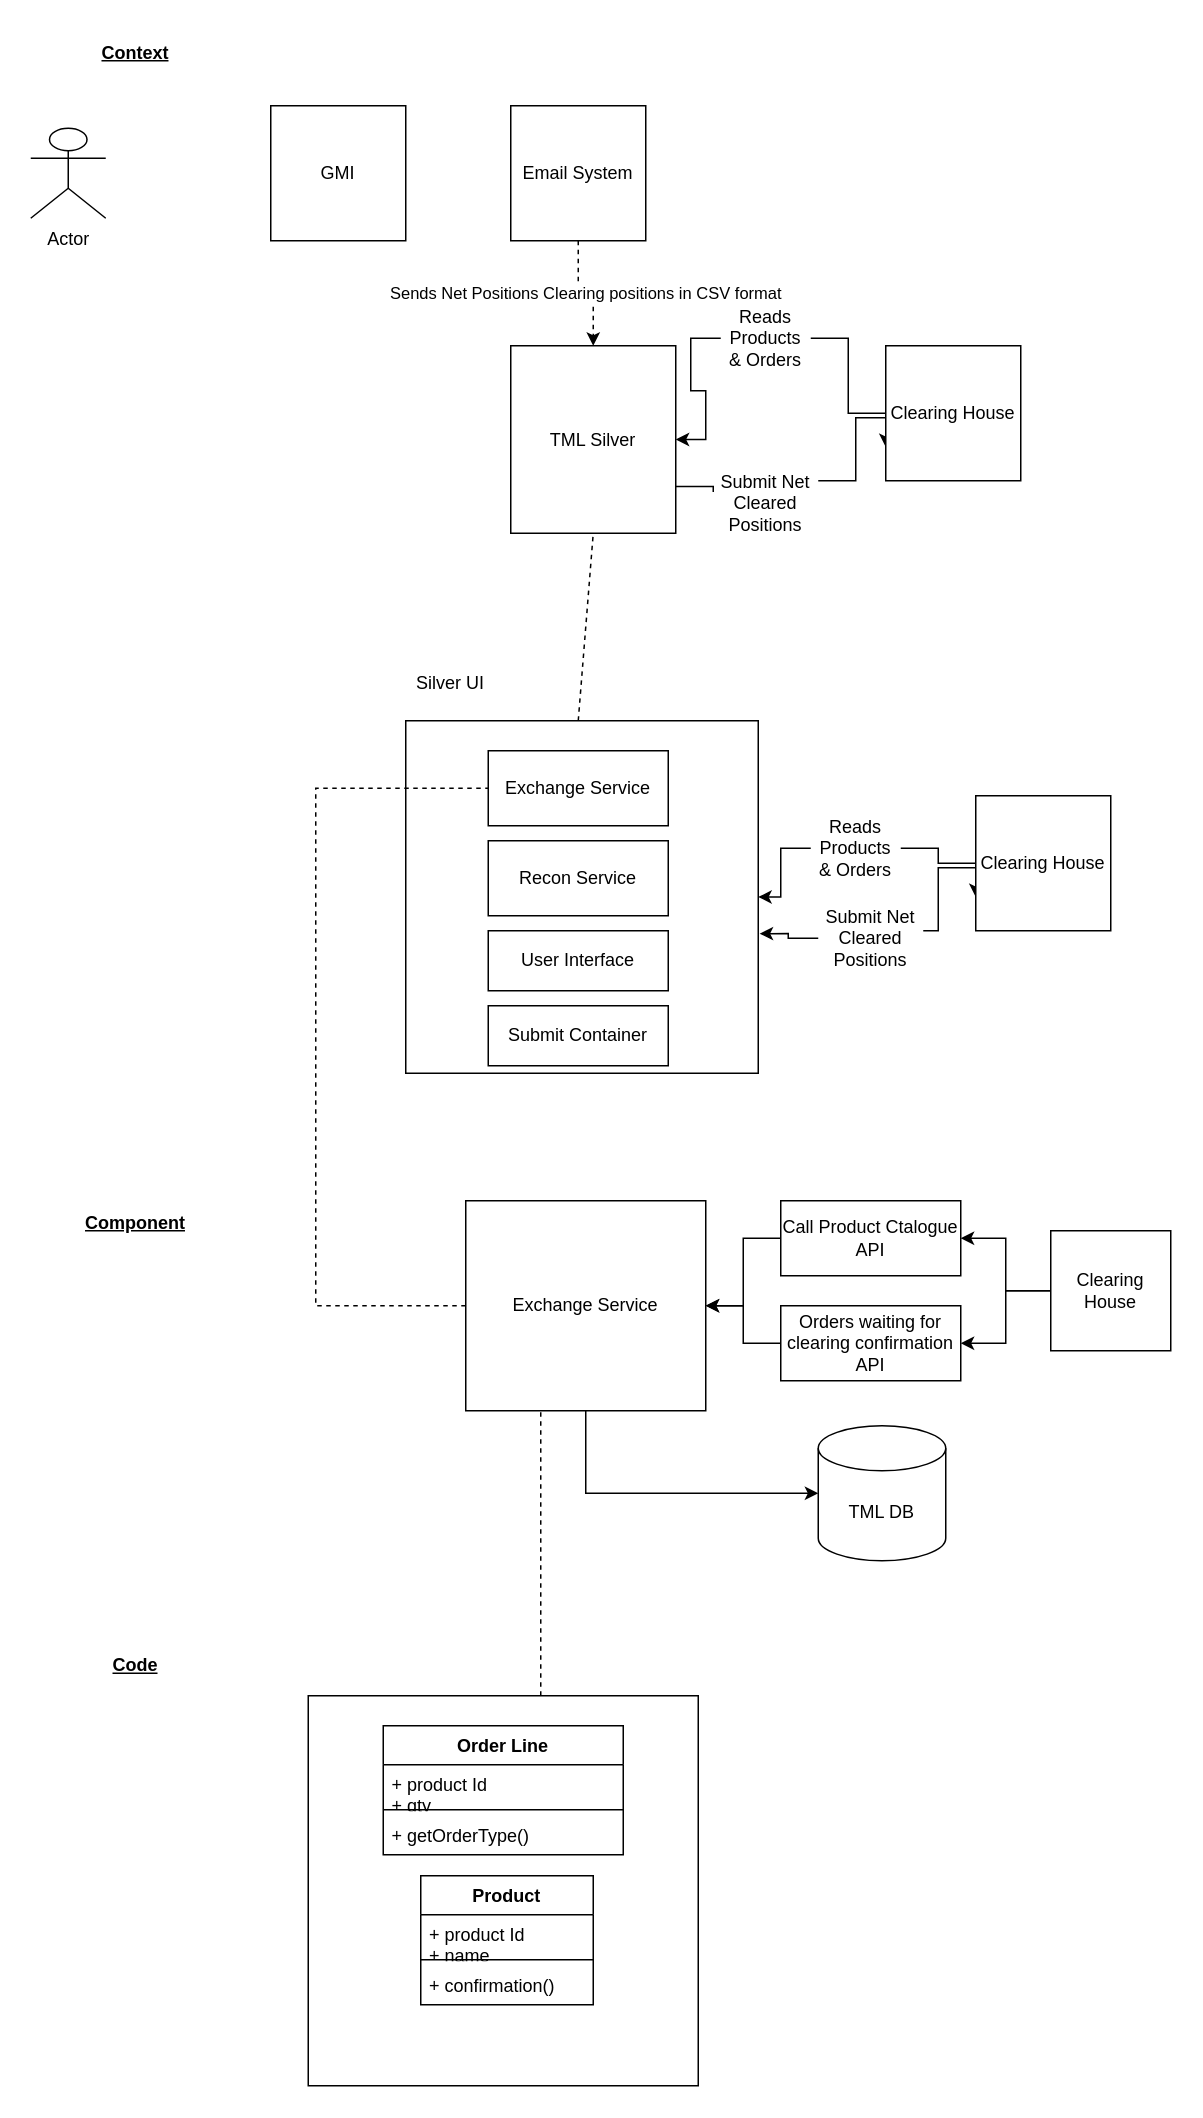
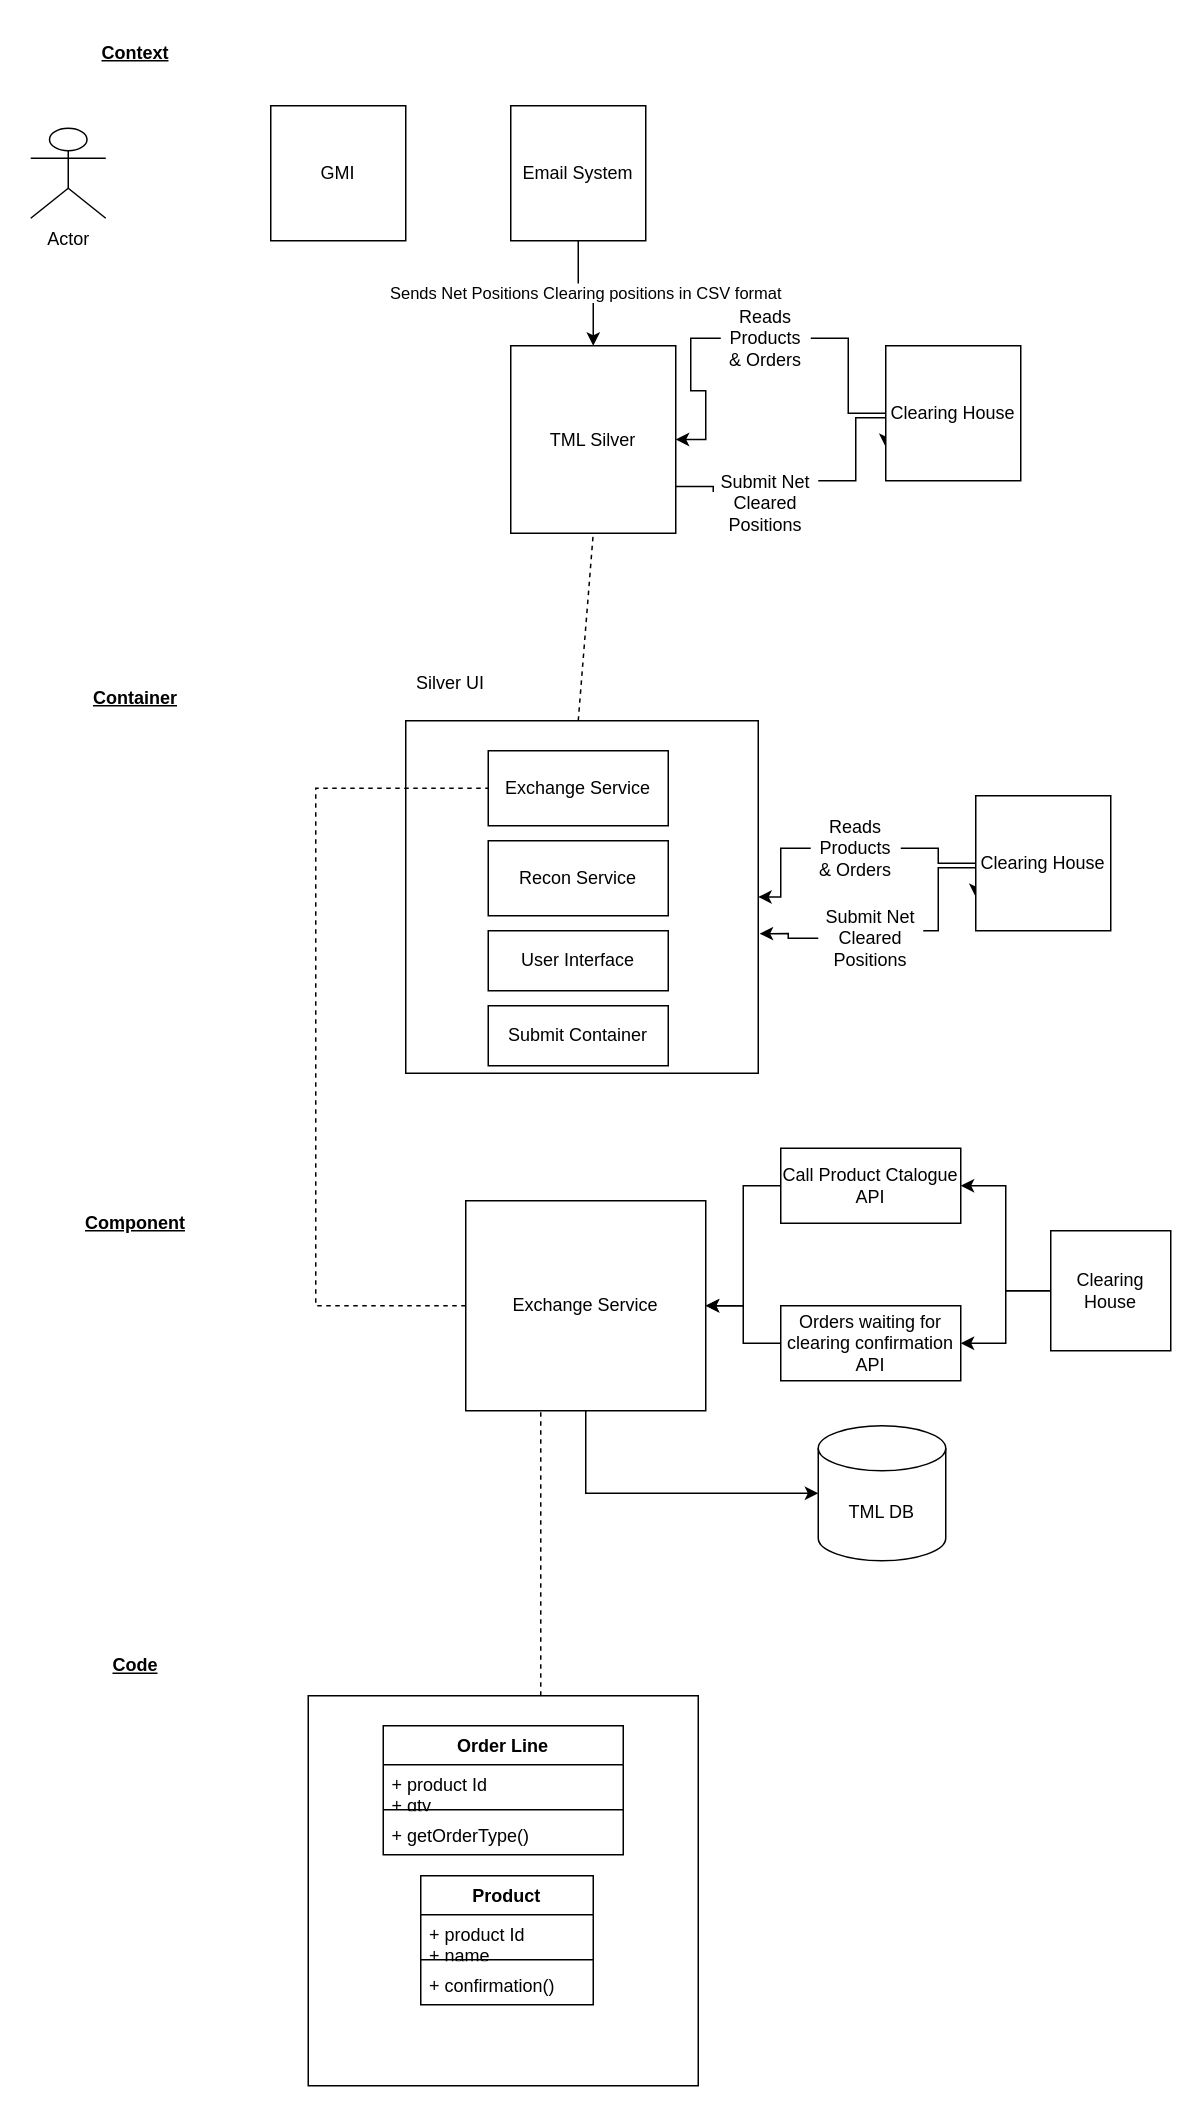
- <mxCell id="4" value="Sends Net Positions Clearing positions in CSV format" style="edgeStyle=orthogonalEdgeStyle;rounded=0;orthogonalLoop=1;jettySize=auto;html=1;entryX=0.5;entryY=0;entryDx=0;entryDy=0;dashed=1;" parent="1" source="5" target="7" edge="1"><mxGeometry relative="1" as="geometry" /></mxCell>
+ <mxCell id="4" value="Sends Net Positions Clearing positions in CSV format" style="edgeStyle=orthogonalEdgeStyle;rounded=0;orthogonalLoop=1;jettySize=auto;html=1;entryX=0.5;entryY=0;entryDx=0;entryDy=0;" parent="1" source="5" target="7" edge="1"><mxGeometry relative="1" as="geometry" /></mxCell>
+ <mxCell id="30" value="Container" style="text;html=1;strokeColor=none;fillColor=none;align=center;verticalAlign=middle;whiteSpace=wrap;rounded=0;fontStyle=5" parent="1" vertex="1"><mxGeometry x="60" y="450" width="60" height="30" as="geometry" /></mxCell>
- <mxCell id="34" value="Call Product Ctalogue API" style="rounded=0;whiteSpace=wrap;html=1;" parent="1" vertex="1"><mxGeometry x="520" y="800" width="120" height="50" as="geometry" /></mxCell>
+ <mxCell id="34" value="Call Product Ctalogue API" style="rounded=0;whiteSpace=wrap;html=1;" parent="1" vertex="1"><mxGeometry x="520" y="765" width="120" height="50" as="geometry" /></mxCell>
